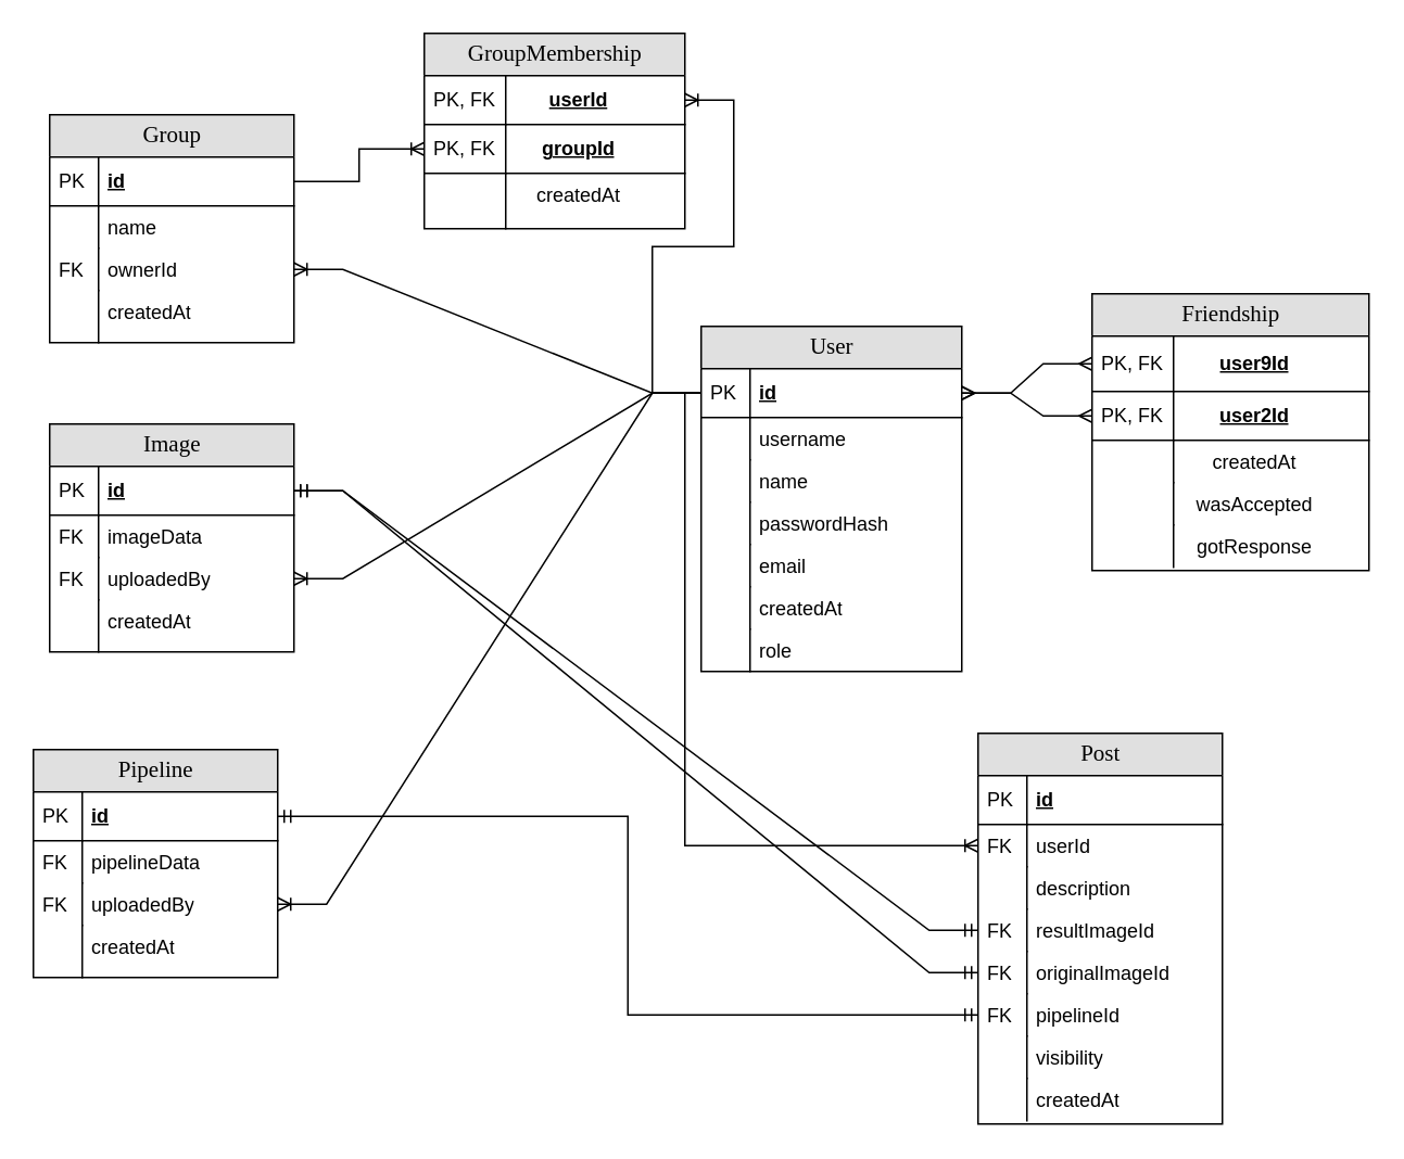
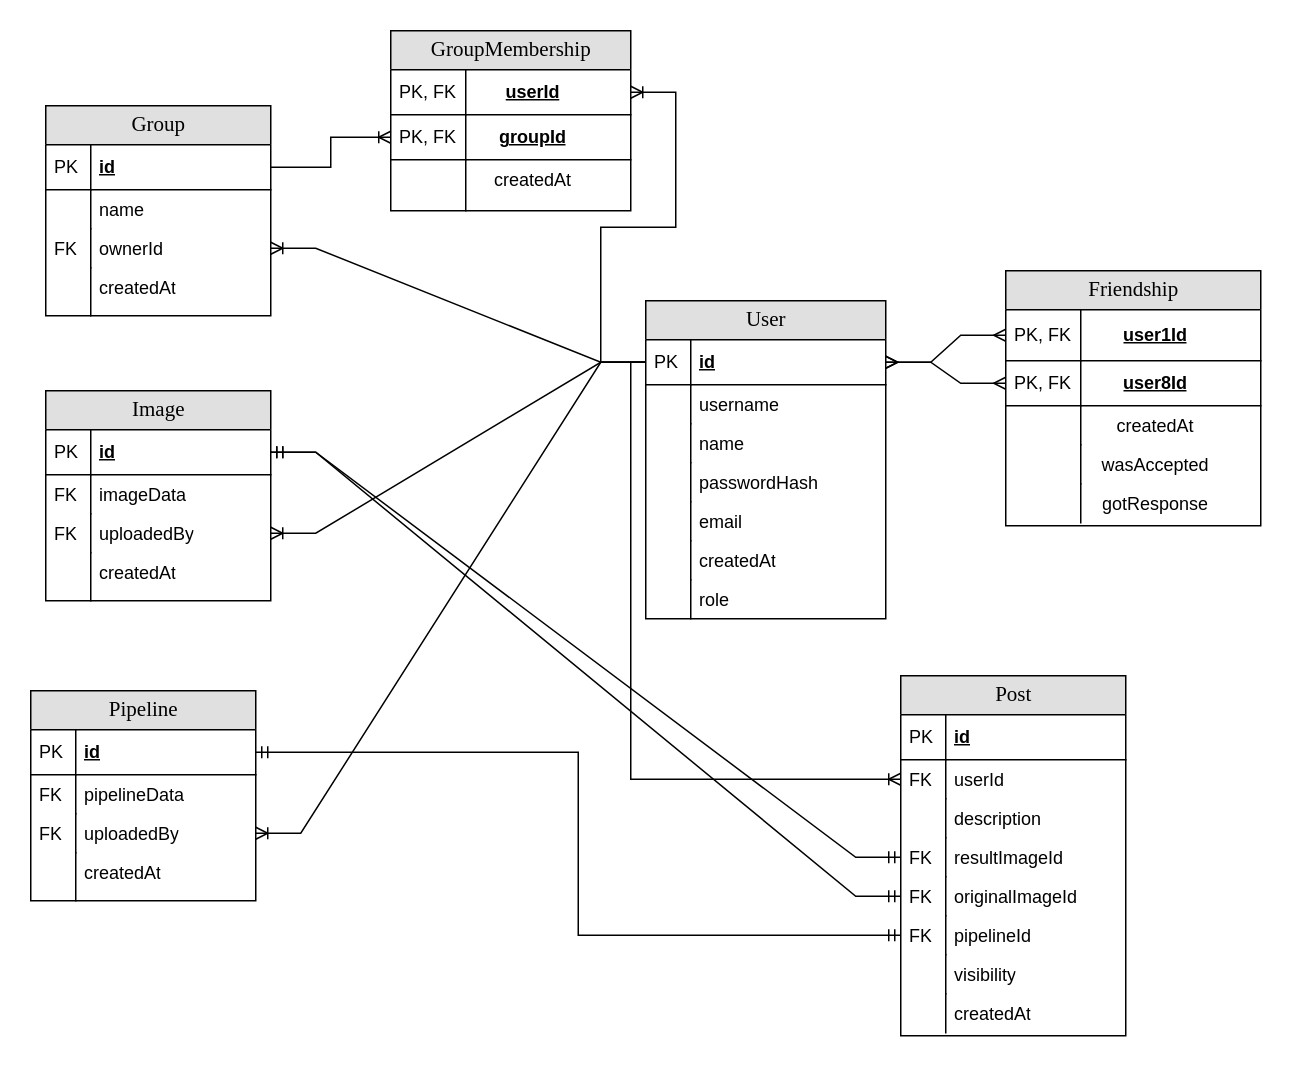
- <mxCell id="36" value="user9Id" style="shape=partialRectangle;top=0;left=0;right=0;bottom=1;html=1;align=center;verticalAlign=middle;fillColor=none;spacingLeft=34;spacingRight=4;whiteSpace=wrap;overflow=hidden;rotatable=0;points=[[0,0.5],[1,0.5]];portConstraint=eastwest;dropTarget=0;fontStyle=5;" parent="35" vertex="1"><mxGeometry y="26" width="170" height="34" as="geometry" /></mxCell>
+ <mxCell id="36" value="user1Id" style="shape=partialRectangle;top=0;left=0;right=0;bottom=1;html=1;align=center;verticalAlign=middle;fillColor=none;spacingLeft=34;spacingRight=4;whiteSpace=wrap;overflow=hidden;rotatable=0;points=[[0,0.5],[1,0.5]];portConstraint=eastwest;dropTarget=0;fontStyle=5;" parent="35" vertex="1"><mxGeometry y="26" width="170" height="34" as="geometry" /></mxCell>
- <mxCell id="38" value="user2Id" style="shape=partialRectangle;top=0;left=0;right=0;bottom=1;html=1;align=center;verticalAlign=middle;fillColor=none;spacingLeft=34;spacingRight=4;whiteSpace=wrap;overflow=hidden;rotatable=0;points=[[0,0.5],[1,0.5]];portConstraint=eastwest;dropTarget=0;fontStyle=5;" parent="35" vertex="1"><mxGeometry y="60" width="170" height="30" as="geometry" /></mxCell>
+ <mxCell id="38" value="user8Id" style="shape=partialRectangle;top=0;left=0;right=0;bottom=1;html=1;align=center;verticalAlign=middle;fillColor=none;spacingLeft=34;spacingRight=4;whiteSpace=wrap;overflow=hidden;rotatable=0;points=[[0,0.5],[1,0.5]];portConstraint=eastwest;dropTarget=0;fontStyle=5;" parent="35" vertex="1"><mxGeometry y="60" width="170" height="30" as="geometry" /></mxCell>
